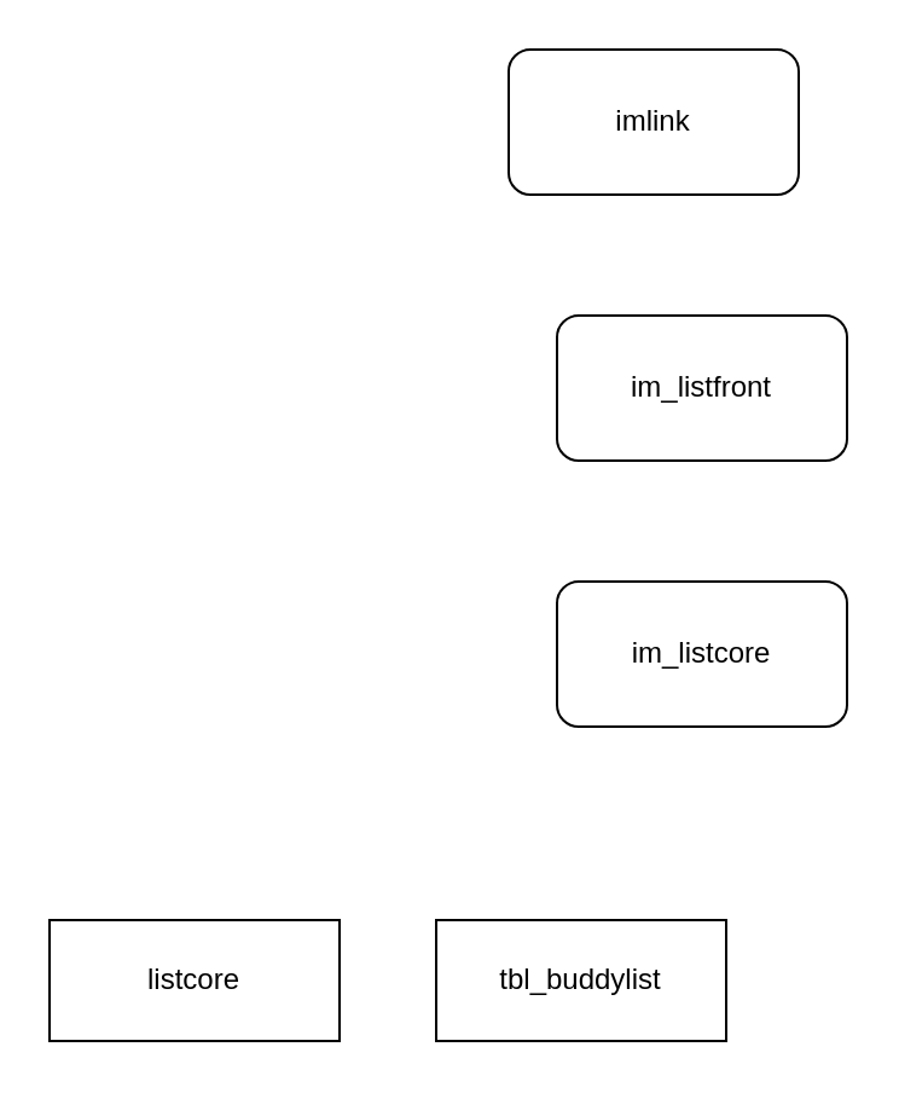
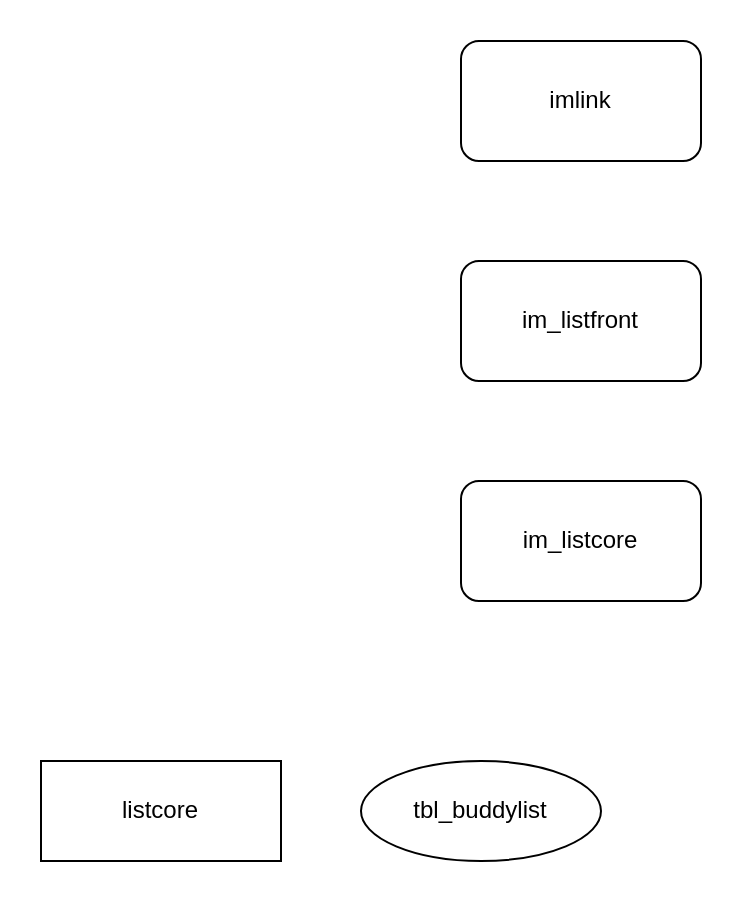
- <mxCell id="2" value="imlink" style="rounded=1;whiteSpace=wrap;html=1;" vertex="1" parent="1"><mxGeometry x="210" y="20" width="120" height="60" as="geometry" /></mxCell>
+ <mxCell id="2" value="imlink" style="rounded=1;whiteSpace=wrap;html=1;" vertex="1" parent="1"><mxGeometry x="230" y="20" width="120" height="60" as="geometry" /></mxCell>
- <mxCell id="5" value="&lt;span style=&quot;font-size: 12px;&quot;&gt;tbl_buddylist&lt;/span&gt;" style="rounded=0;whiteSpace=wrap;html=1;" vertex="1" parent="1"><mxGeometry x="180" y="380" width="120" height="50" as="geometry" /></mxCell>
+ <mxCell id="5" value="&lt;span style=&quot;font-size: 12px;&quot;&gt;tbl_buddylist&lt;/span&gt;" style="ellipse;whiteSpace=wrap;html=1;" vertex="1" parent="1"><mxGeometry x="180" y="380" width="120" height="50" as="geometry" /></mxCell>
